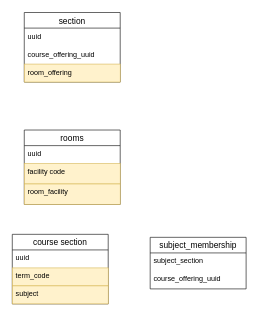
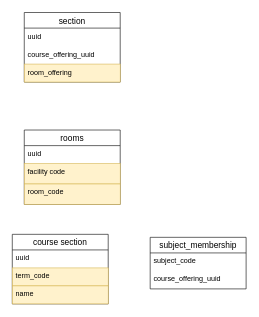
- <mxCell id="9" value="room_facility" style="text;strokeColor=#d6b656;fillColor=#fff2cc;spacingLeft=4;spacingRight=4;overflow=hidden;rotatable=0;points=[[0,0.5],[1,0.5]];portConstraint=eastwest;fontSize=12;" vertex="1" parent="6"><mxGeometry y="90" width="160" height="34" as="geometry" /></mxCell>
+ <mxCell id="9" value="room_code" style="text;strokeColor=#d6b656;fillColor=#fff2cc;spacingLeft=4;spacingRight=4;overflow=hidden;rotatable=0;points=[[0,0.5],[1,0.5]];portConstraint=eastwest;fontSize=12;" vertex="1" parent="6"><mxGeometry y="90" width="160" height="34" as="geometry" /></mxCell>
- <mxCell id="15" value="subject_section" style="text;strokeColor=none;fillColor=none;spacingLeft=4;spacingRight=4;overflow=hidden;rotatable=0;points=[[0,0.5],[1,0.5]];portConstraint=eastwest;fontSize=12;" vertex="1" parent="14"><mxGeometry y="26" width="160" height="30" as="geometry" /></mxCell>
+ <mxCell id="15" value="subject_code" style="text;strokeColor=none;fillColor=none;spacingLeft=4;spacingRight=4;overflow=hidden;rotatable=0;points=[[0,0.5],[1,0.5]];portConstraint=eastwest;fontSize=12;" vertex="1" parent="14"><mxGeometry y="26" width="160" height="30" as="geometry" /></mxCell>
- <mxCell id="13" value="subject" style="text;strokeColor=#d6b656;fillColor=#fff2cc;spacingLeft=4;spacingRight=4;overflow=hidden;rotatable=0;points=[[0,0.5],[1,0.5]];portConstraint=eastwest;fontSize=12;" vertex="1" parent="10"><mxGeometry y="86" width="160" height="30" as="geometry" /></mxCell>
+ <mxCell id="13" value="name" style="text;strokeColor=#d6b656;fillColor=#fff2cc;spacingLeft=4;spacingRight=4;overflow=hidden;rotatable=0;points=[[0,0.5],[1,0.5]];portConstraint=eastwest;fontSize=12;" vertex="1" parent="10"><mxGeometry y="86" width="160" height="30" as="geometry" /></mxCell>
